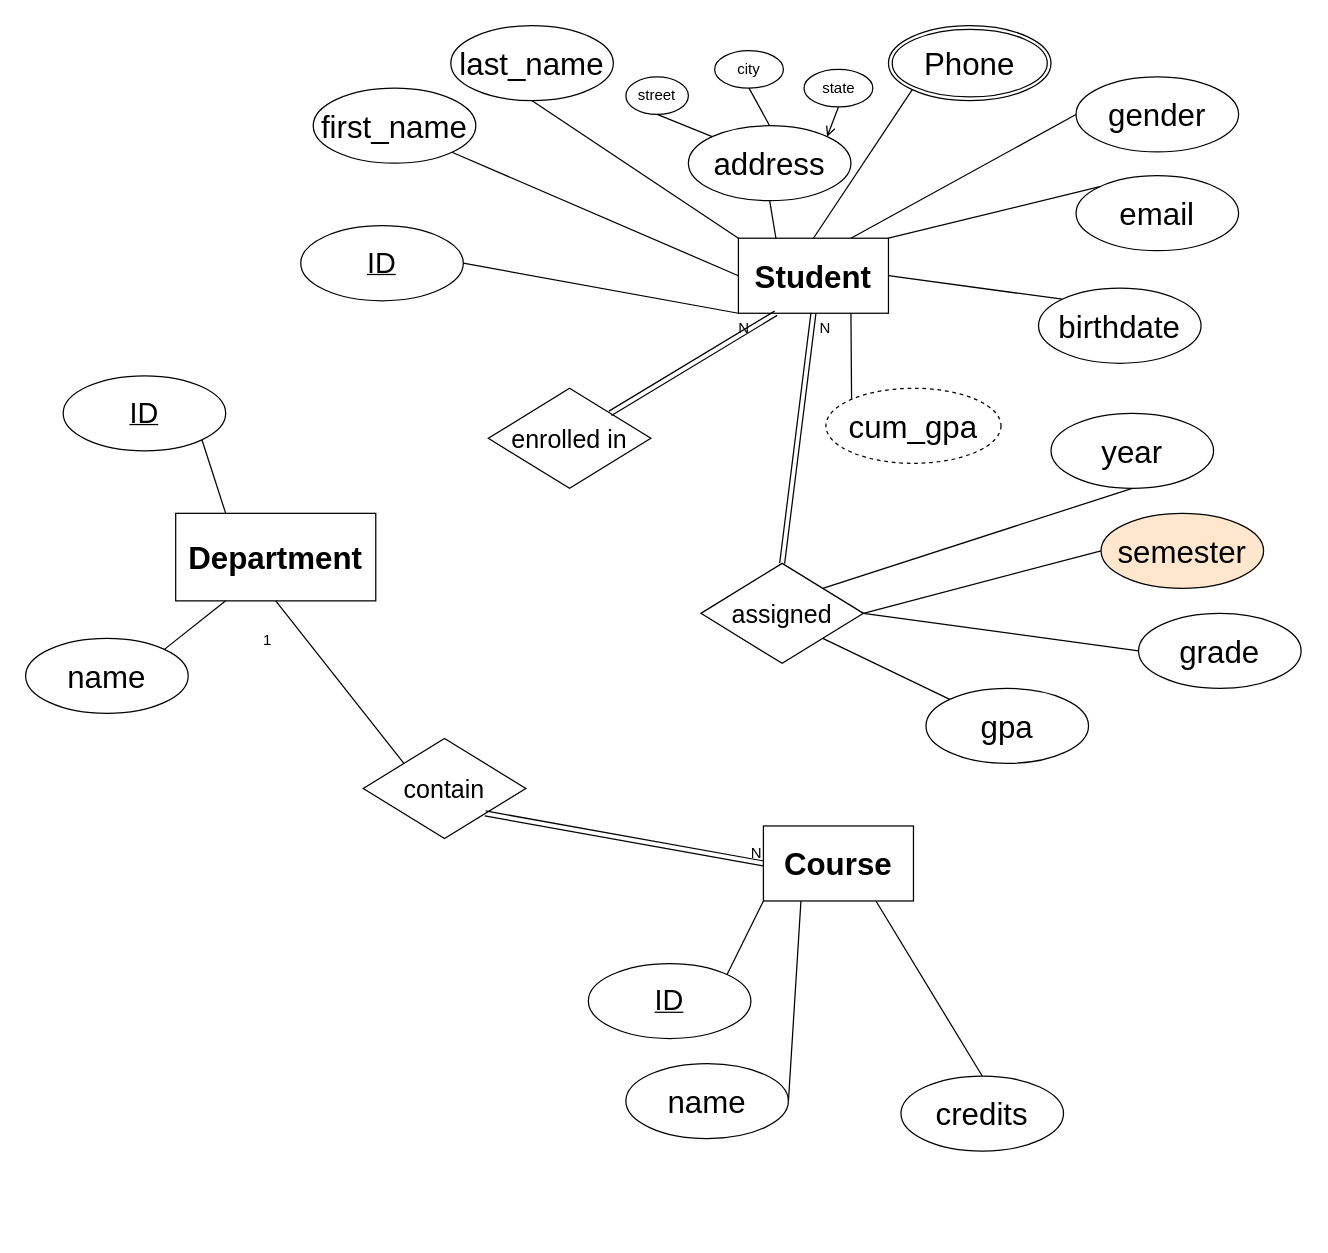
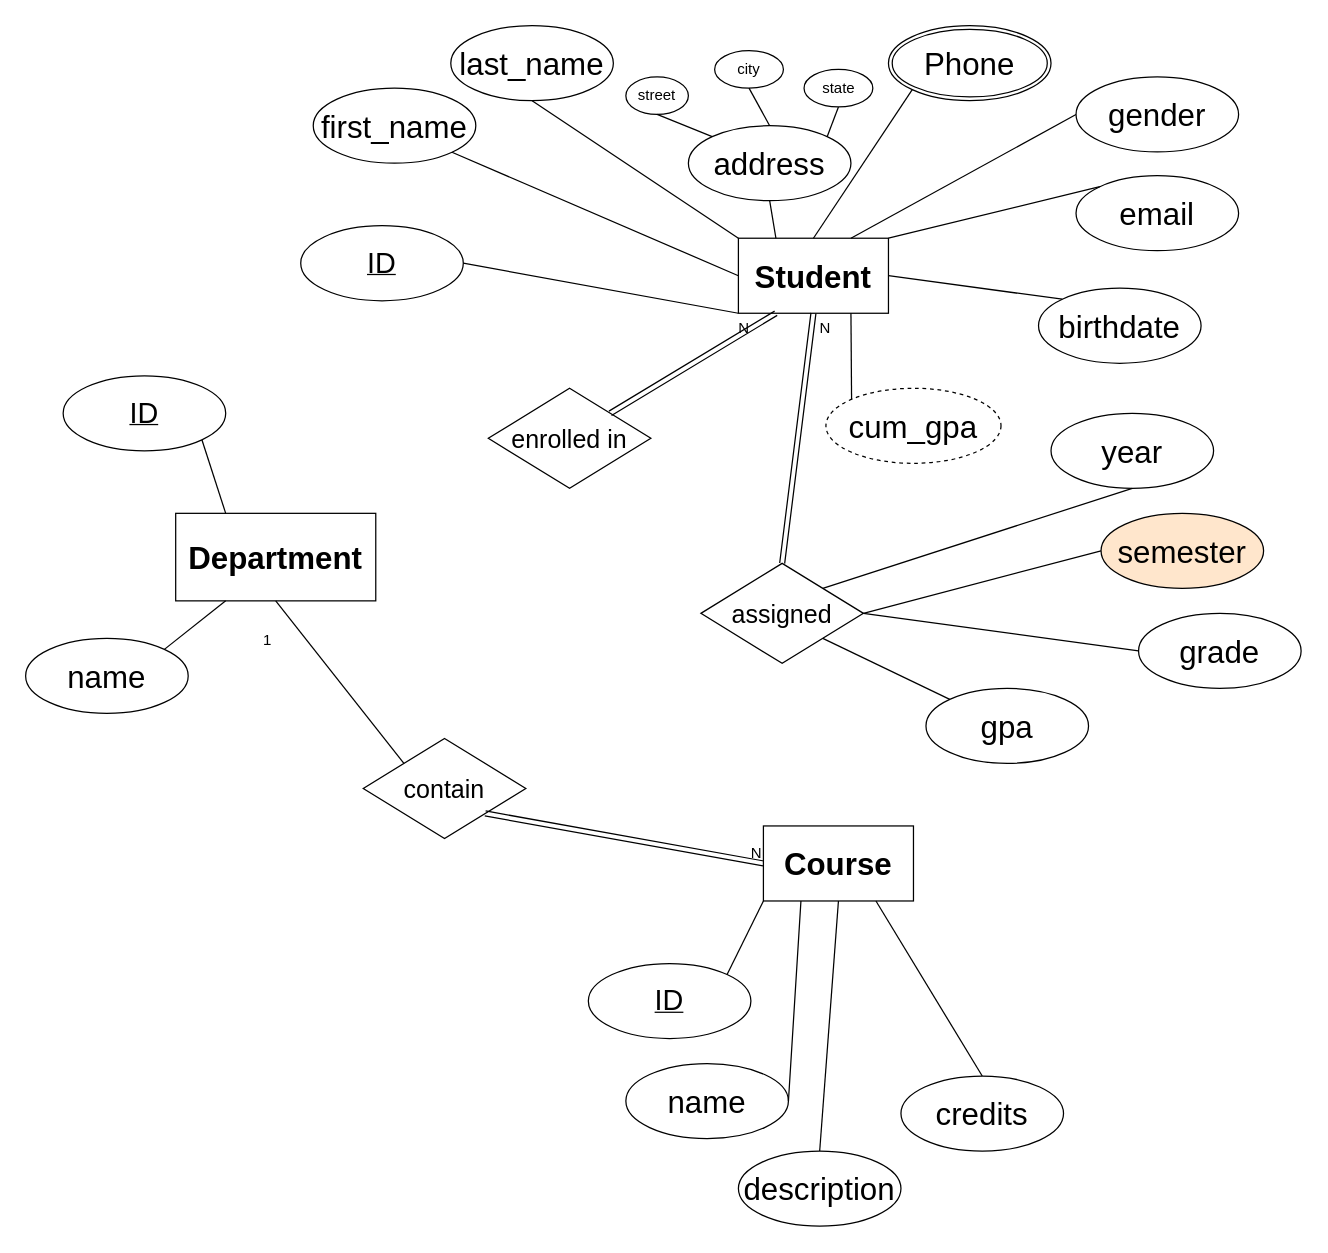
- <mxCell id="58" value="" style="endArrow=open;html=1;rounded=0;exitX=0.5;exitY=1;exitDx=0;exitDy=0;entryX=1;entryY=0;entryDx=0;entryDy=0;" edge="1" parent="1" source="59" target="21"><mxGeometry relative="1" as="geometry"><mxPoint x="609" y="80" as="sourcePoint" /><mxPoint x="625" y="110" as="targetPoint" /></mxGeometry></mxCell>
+ <mxCell id="58" value="" style="endArrow=none;html=1;rounded=0;exitX=0.5;exitY=1;exitDx=0;exitDy=0;entryX=1;entryY=0;entryDx=0;entryDy=0;" edge="1" parent="1" source="59" target="21"><mxGeometry relative="1" as="geometry"><mxPoint x="609" y="80" as="sourcePoint" /><mxPoint x="625" y="110" as="targetPoint" /></mxGeometry></mxCell>
+ <mxCell id="11" value="" style="endArrow=none;html=1;rounded=0;exitX=0.5;exitY=0;exitDx=0;exitDy=0;entryX=0.5;entryY=1;entryDx=0;entryDy=0;" edge="1" parent="1" source="7" target="3"><mxGeometry relative="1" as="geometry"><mxPoint x="640" y="890" as="sourcePoint" /><mxPoint x="680" y="720" as="targetPoint" /></mxGeometry></mxCell>
+ <mxCell id="7" value="&lt;font style=&quot;font-size: 25px;&quot;&gt;description&lt;/font&gt;" style="ellipse;whiteSpace=wrap;html=1;align=center;" vertex="1" parent="1"><mxGeometry x="590" y="920" width="130" height="60" as="geometry" /></mxCell>
